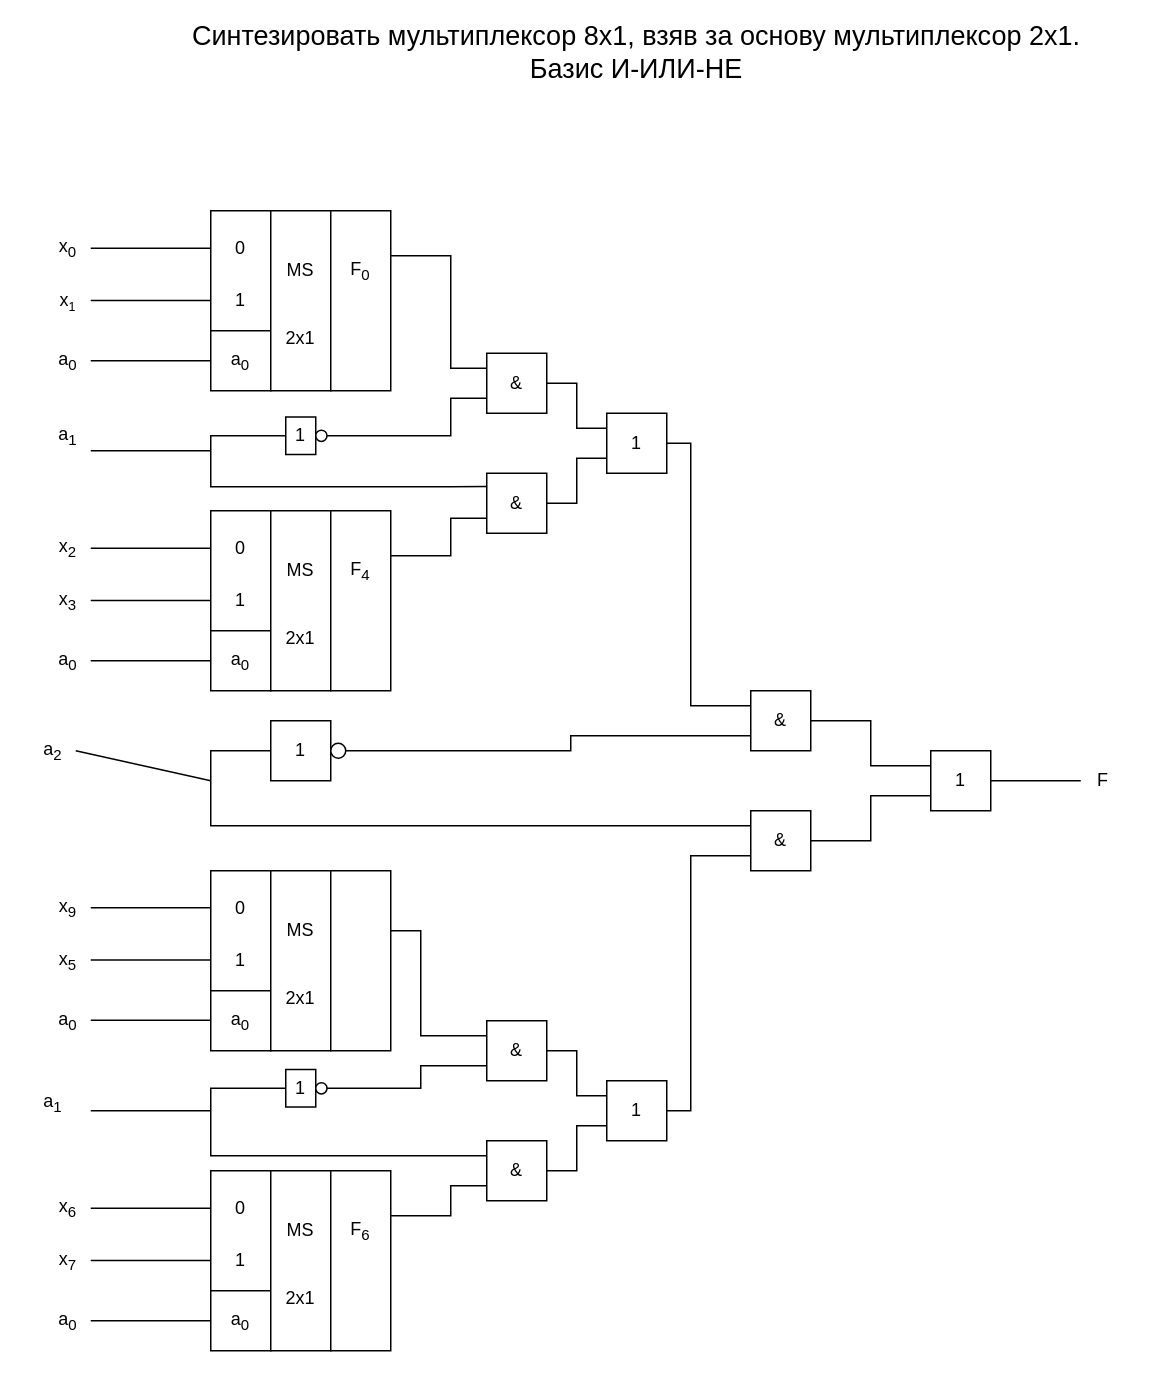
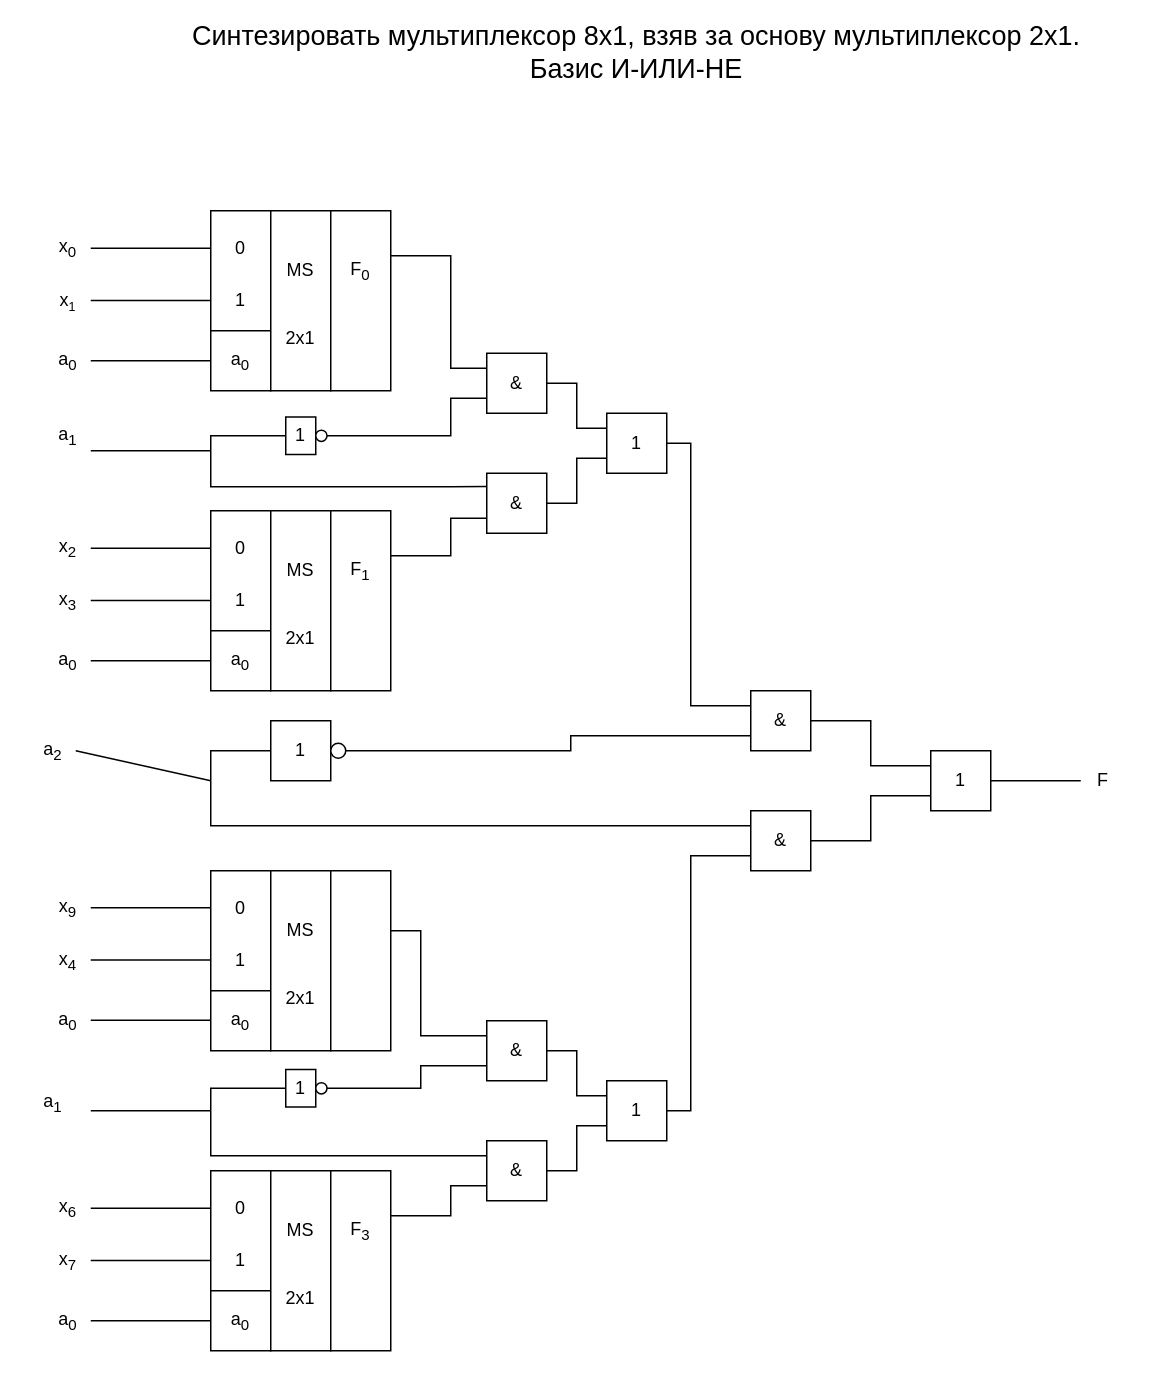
- <mxCell id="22" value="F&lt;sub&gt;4&lt;/sub&gt;" style="text;html=1;strokeColor=none;fillColor=none;align=center;verticalAlign=middle;whiteSpace=wrap;rounded=0;" vertex="1" parent="1"><mxGeometry x="225" y="365" width="30" height="30" as="geometry" /></mxCell>
+ <mxCell id="22" value="F&lt;sub&gt;1&lt;/sub&gt;" style="text;html=1;strokeColor=none;fillColor=none;align=center;verticalAlign=middle;whiteSpace=wrap;rounded=0;" vertex="1" parent="1"><mxGeometry x="225" y="365" width="30" height="30" as="geometry" /></mxCell>
- <mxCell id="63" value="x&lt;sub&gt;5&lt;/sub&gt;" style="text;html=1;strokeColor=none;fillColor=none;align=center;verticalAlign=middle;whiteSpace=wrap;rounded=0;" vertex="1" parent="1"><mxGeometry x="30" y="625" width="30" height="30" as="geometry" /></mxCell>
+ <mxCell id="63" value="x&lt;sub&gt;4&lt;/sub&gt;" style="text;html=1;strokeColor=none;fillColor=none;align=center;verticalAlign=middle;whiteSpace=wrap;rounded=0;" vertex="1" parent="1"><mxGeometry x="30" y="625" width="30" height="30" as="geometry" /></mxCell>
- <mxCell id="41" value="F&lt;sub&gt;6&lt;/sub&gt;" style="text;html=1;strokeColor=none;fillColor=none;align=center;verticalAlign=middle;whiteSpace=wrap;rounded=0;" vertex="1" parent="1"><mxGeometry x="225" y="805" width="30" height="30" as="geometry" /></mxCell>
+ <mxCell id="41" value="F&lt;sub&gt;3&lt;/sub&gt;" style="text;html=1;strokeColor=none;fillColor=none;align=center;verticalAlign=middle;whiteSpace=wrap;rounded=0;" vertex="1" parent="1"><mxGeometry x="225" y="805" width="30" height="30" as="geometry" /></mxCell>
